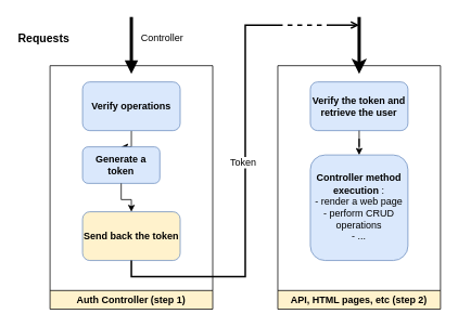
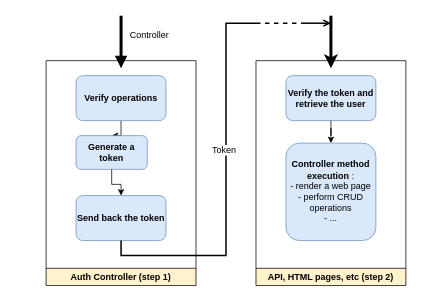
- <mxCell id="15" value="Requests&lt;br style=&quot;font-size: 14px;&quot;&gt;" style="text;html=1;resizable=0;points=[];autosize=1;align=left;verticalAlign=top;spacingTop=-4;fontStyle=1;fontSize=14;" vertex="1" parent="1"><mxGeometry x="20" y="36" width="70" height="20" as="geometry" /></mxCell>
- <mxCell id="6" value="Send back the token" style="rounded=1;whiteSpace=wrap;html=1;fillColor=#fff2cc;strokeColor=#6c8ebf;fontStyle=1;" vertex="1" parent="4"><mxGeometry x="40" y="180" width="120" height="60" as="geometry" /></mxCell>
+ <mxCell id="6" value="Send back the token" style="rounded=1;whiteSpace=wrap;html=1;fillColor=#dae8fc;strokeColor=#6c8ebf;fontStyle=1" vertex="1" parent="4"><mxGeometry x="40" y="180" width="120" height="60" as="geometry" /></mxCell>
